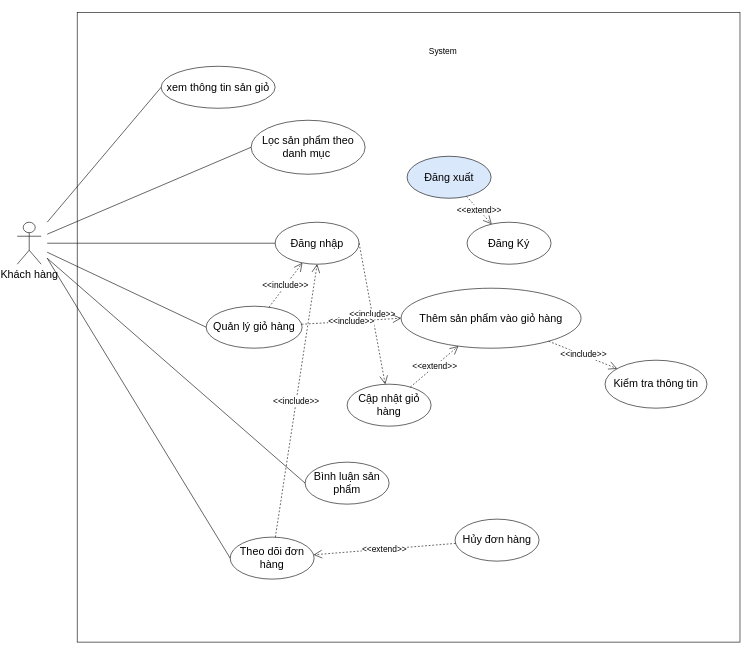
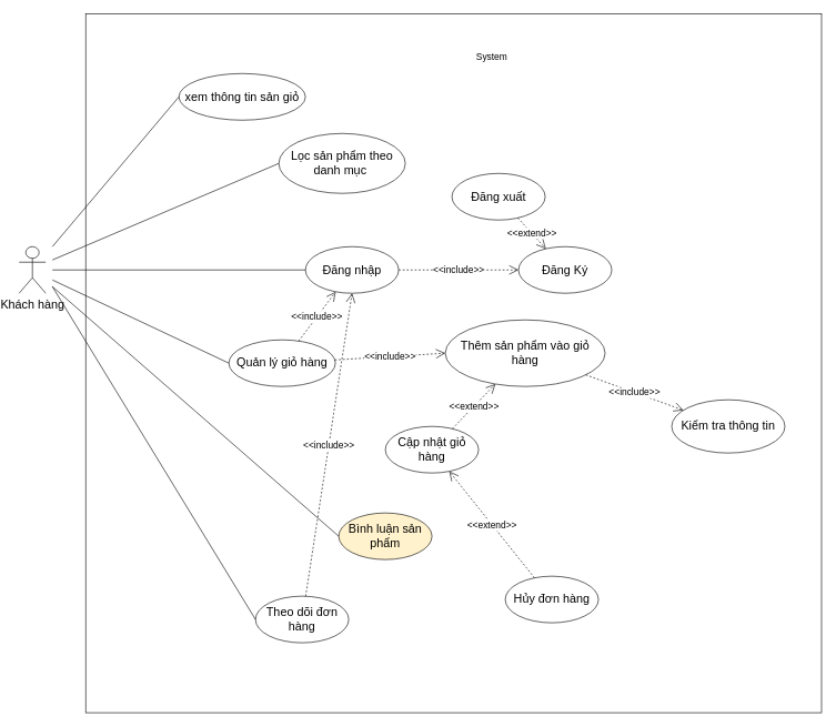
- <mxCell id="21" value="&lt;font style=&quot;font-size: 18px;&quot;&gt;Đăng xuất&lt;/font&gt;" style="ellipse;whiteSpace=wrap;html=1;fillColor=#dae8fc;" parent="1" vertex="1"><mxGeometry x="670" y="260" width="140" height="70" as="geometry" /></mxCell>
+ <mxCell id="21" value="&lt;font style=&quot;font-size: 18px;&quot;&gt;Đăng xuất&lt;/font&gt;" style="ellipse;whiteSpace=wrap;html=1;" parent="1" vertex="1"><mxGeometry x="670" y="260" width="140" height="70" as="geometry" /></mxCell>
- <mxCell id="18" value="&lt;font style=&quot;font-size: 14px;&quot;&gt;&amp;lt;&amp;lt;include&amp;gt;&amp;gt;&lt;/font&gt;" style="endArrow=open;endSize=12;dashed=1;html=1;rounded=0;exitX=1;exitY=0.5;exitDx=0;exitDy=0;" parent="1" source="5" target="11" edge="1"><mxGeometry width="160" relative="1" as="geometry"><mxPoint x="250" y="500" as="sourcePoint" /><mxPoint x="410" y="500" as="targetPoint" /><mxPoint as="offset" /></mxGeometry></mxCell>
+ <mxCell id="18" value="&lt;font style=&quot;font-size: 14px;&quot;&gt;&amp;lt;&amp;lt;include&amp;gt;&amp;gt;&lt;/font&gt;" style="endArrow=open;endSize=12;dashed=1;html=1;rounded=0;entryX=0;entryY=0.5;entryDx=0;entryDy=0;exitX=1;exitY=0.5;exitDx=0;exitDy=0;" parent="1" source="5" target="6" edge="1"><mxGeometry width="160" relative="1" as="geometry"><mxPoint x="250" y="500" as="sourcePoint" /><mxPoint x="410" y="500" as="targetPoint" /><mxPoint as="offset" /></mxGeometry></mxCell>
- <mxCell id="10" value="&lt;font style=&quot;font-size: 18px;&quot;&gt;Thêm sản phẩm vào giỏ hàng&lt;/font&gt;" style="ellipse;whiteSpace=wrap;html=1;" parent="1" vertex="1"><mxGeometry x="660" y="480" width="300" height="100" as="geometry" /></mxCell>
+ <mxCell id="10" value="&lt;font style=&quot;font-size: 18px;&quot;&gt;Thêm sản phẩm vào giỏ hàng&lt;/font&gt;" style="ellipse;whiteSpace=wrap;html=1;" parent="1" vertex="1"><mxGeometry x="660" y="480" width="240" height="100" as="geometry" /></mxCell>
- <mxCell id="29" value="&lt;font style=&quot;font-size: 18px;&quot;&gt;Bình luận sản phẩm&lt;/font&gt;" style="ellipse;whiteSpace=wrap;html=1;" vertex="1" parent="1"><mxGeometry x="500" y="770" width="140" height="70" as="geometry" /></mxCell>
+ <mxCell id="29" value="&lt;font style=&quot;font-size: 18px;&quot;&gt;Bình luận sản phẩm&lt;/font&gt;" style="ellipse;whiteSpace=wrap;html=1;fillColor=#fff2cc;" vertex="1" parent="1"><mxGeometry x="500" y="770" width="140" height="70" as="geometry" /></mxCell>
- <mxCell id="28" value="&lt;span style=&quot;font-size: 14px;&quot;&gt;&amp;lt;&amp;lt;extend&amp;gt;&amp;gt;&lt;/span&gt;" style="endArrow=open;endSize=12;dashed=1;html=1;rounded=0;" parent="1" source="27" target="12" edge="1"><mxGeometry width="160" relative="1" as="geometry"><mxPoint x="10" y="730" as="sourcePoint" /><mxPoint x="74" y="662" as="targetPoint" /></mxGeometry></mxCell>
+ <mxCell id="28" value="&lt;span style=&quot;font-size: 14px;&quot;&gt;&amp;lt;&amp;lt;extend&amp;gt;&amp;gt;&lt;/span&gt;" style="endArrow=open;endSize=12;dashed=1;html=1;rounded=0;" parent="1" source="27" target="11" edge="1"><mxGeometry width="160" relative="1" as="geometry"><mxPoint x="10" y="730" as="sourcePoint" /><mxPoint x="74" y="662" as="targetPoint" /></mxGeometry></mxCell>
